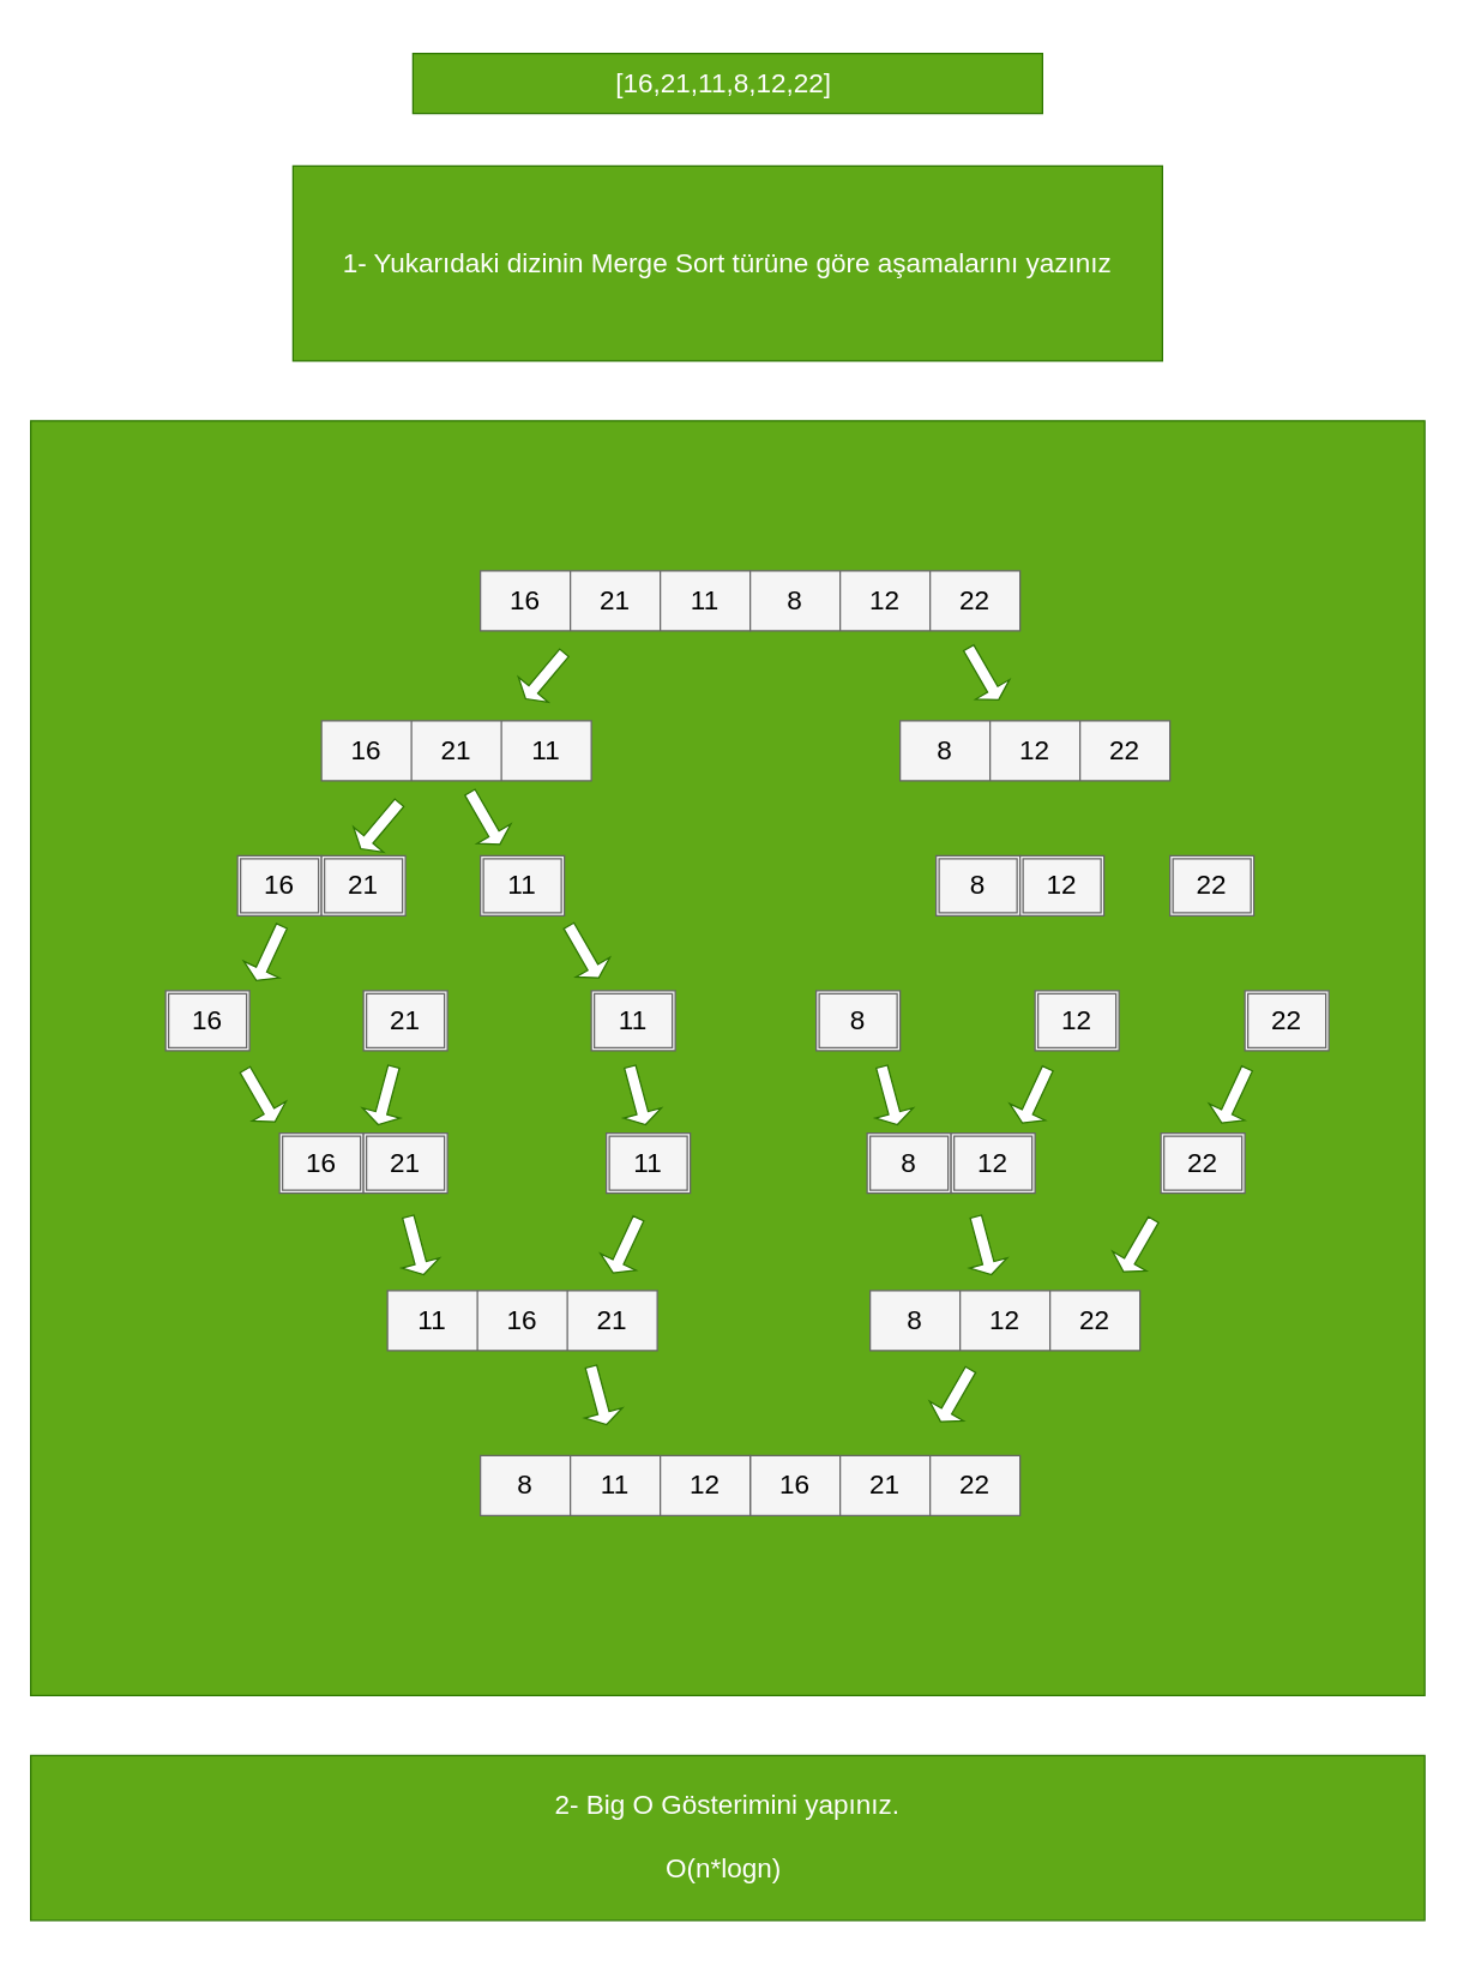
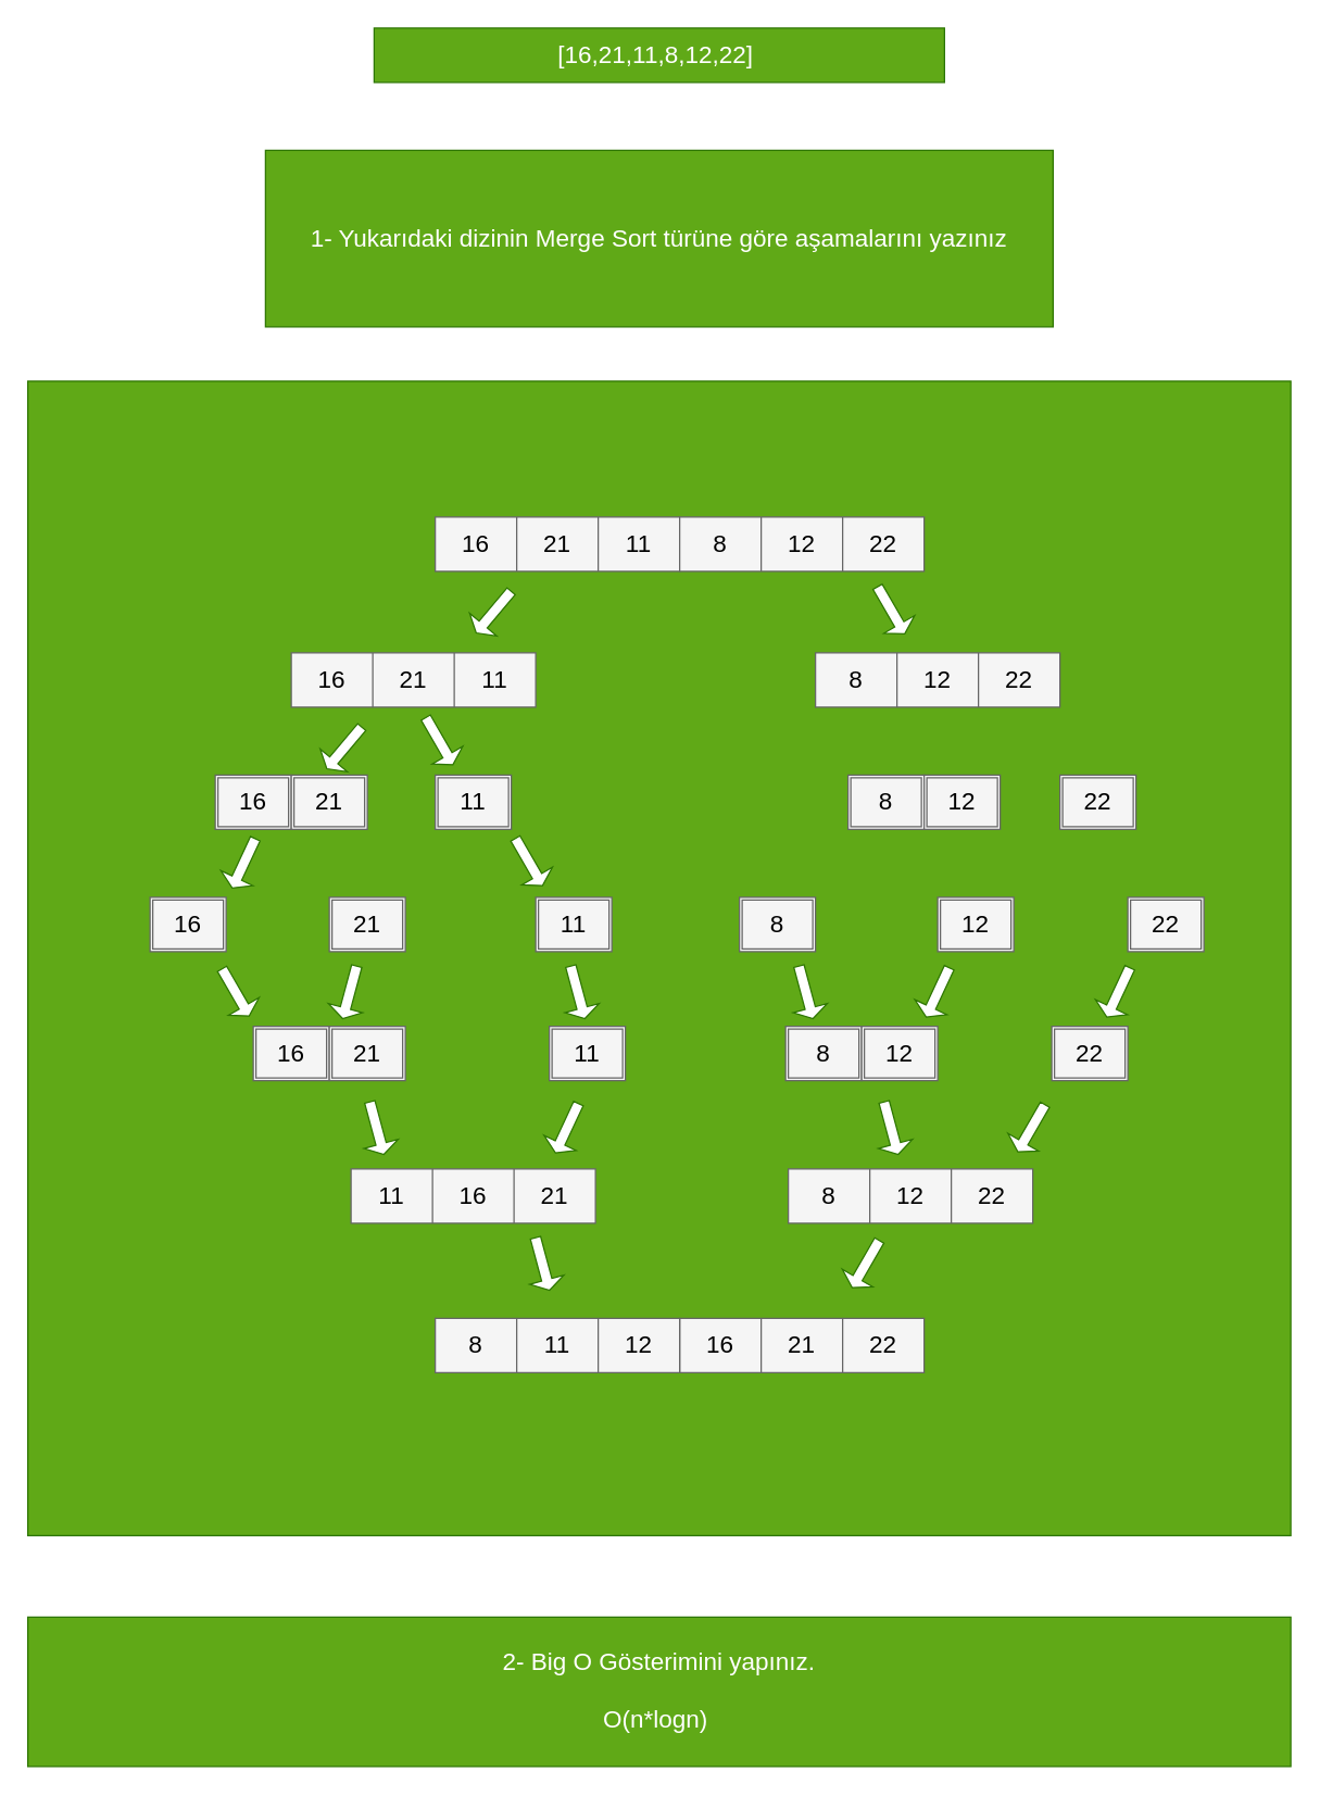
- <mxCell id="2" value="&lt;font style=&quot;font-size: 18px&quot;&gt;[16,21,11,8,12,22]&amp;nbsp;&lt;/font&gt;" style="rounded=0;whiteSpace=wrap;html=1;fillColor=#60a917;fontColor=#ffffff;strokeColor=#2D7600;" vertex="1" parent="1"><mxGeometry x="275" y="35" width="420" height="40" as="geometry" /></mxCell>
+ <mxCell id="2" value="&lt;font style=&quot;font-size: 18px&quot;&gt;[16,21,11,8,12,22]&amp;nbsp;&lt;/font&gt;" style="rounded=0;whiteSpace=wrap;html=1;fillColor=#60a917;fontColor=#ffffff;strokeColor=#2D7600;" vertex="1" parent="1"><mxGeometry x="275" y="20" width="420" height="40" as="geometry" /></mxCell>
- <mxCell id="3" value="&lt;span&gt;2- Big O Gösterimini yapınız.&lt;br&gt;&lt;br&gt;O(n*logn)&amp;nbsp;&lt;br&gt;&lt;/span&gt;" style="rounded=0;whiteSpace=wrap;html=1;fontSize=18;fillColor=#60a917;fontColor=#ffffff;strokeColor=#2D7600;" vertex="1" parent="1"><mxGeometry x="20" y="1170" width="930" height="110" as="geometry" /></mxCell>
+ <mxCell id="3" value="&lt;span&gt;2- Big O Gösterimini yapınız.&lt;br&gt;&lt;br&gt;O(n*logn)&amp;nbsp;&lt;br&gt;&lt;/span&gt;" style="rounded=0;whiteSpace=wrap;html=1;fontSize=18;fillColor=#60a917;fontColor=#ffffff;strokeColor=#2D7600;" vertex="1" parent="1"><mxGeometry x="20" y="1190" width="930" height="110" as="geometry" /></mxCell>
